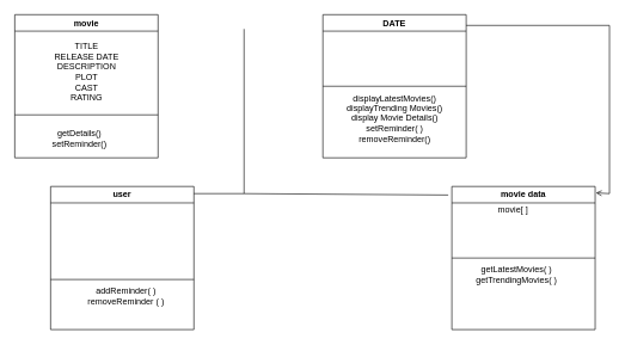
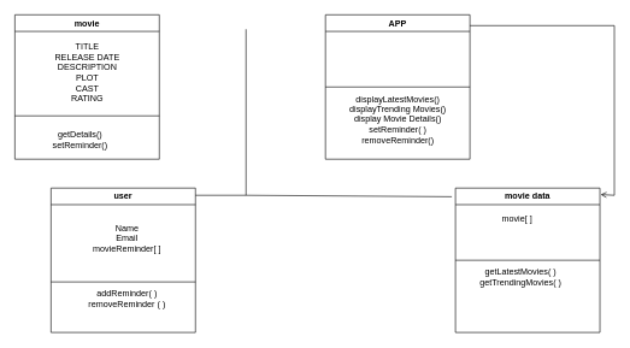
- <mxCell id="6" value="DATE" style="swimlane;whiteSpace=wrap;html=1;" vertex="1" parent="1"><mxGeometry x="450" y="20" width="200" height="200" as="geometry" /></mxCell>
+ <mxCell id="6" value="APP" style="swimlane;whiteSpace=wrap;html=1;" vertex="1" parent="1"><mxGeometry x="450" y="20" width="200" height="200" as="geometry" /></mxCell>
- <mxCell id="15" value="movie[ ]&lt;br&gt;" style="text;html=1;align=center;verticalAlign=middle;resizable=0;points=[];autosize=1;strokeColor=none;fillColor=none;" vertex="1" parent="13"><mxGeometry x="50" y="18" width="70" height="30" as="geometry" /></mxCell>
+ <mxCell id="15" value="movie[ ]&lt;br&gt;" style="text;html=1;align=center;verticalAlign=middle;resizable=0;points=[];autosize=1;strokeColor=none;fillColor=none;" vertex="1" parent="13"><mxGeometry x="50" y="28" width="70" height="30" as="geometry" /></mxCell>
+ <mxCell id="11" value="Name&lt;br&gt;Email&lt;br&gt;movieReminder[ ]&lt;br&gt;" style="text;html=1;align=center;verticalAlign=middle;resizable=0;points=[];autosize=1;strokeColor=none;fillColor=none;" vertex="1" parent="9"><mxGeometry x="45" y="40" width="120" height="60" as="geometry" /></mxCell>
